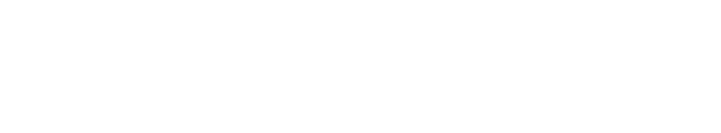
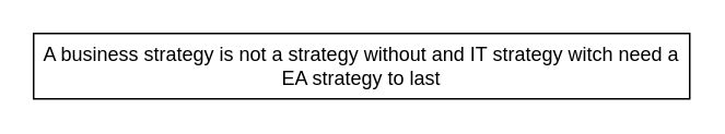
+ <mxCell id="2" value="A business strategy is not a strategy without and IT strategy witch need a EA strategy to last" style="rounded=0;whiteSpace=wrap;html=1;" vertex="1" parent="1"><mxGeometry x="20" y="20" width="400" height="40" as="geometry" /></mxCell>
